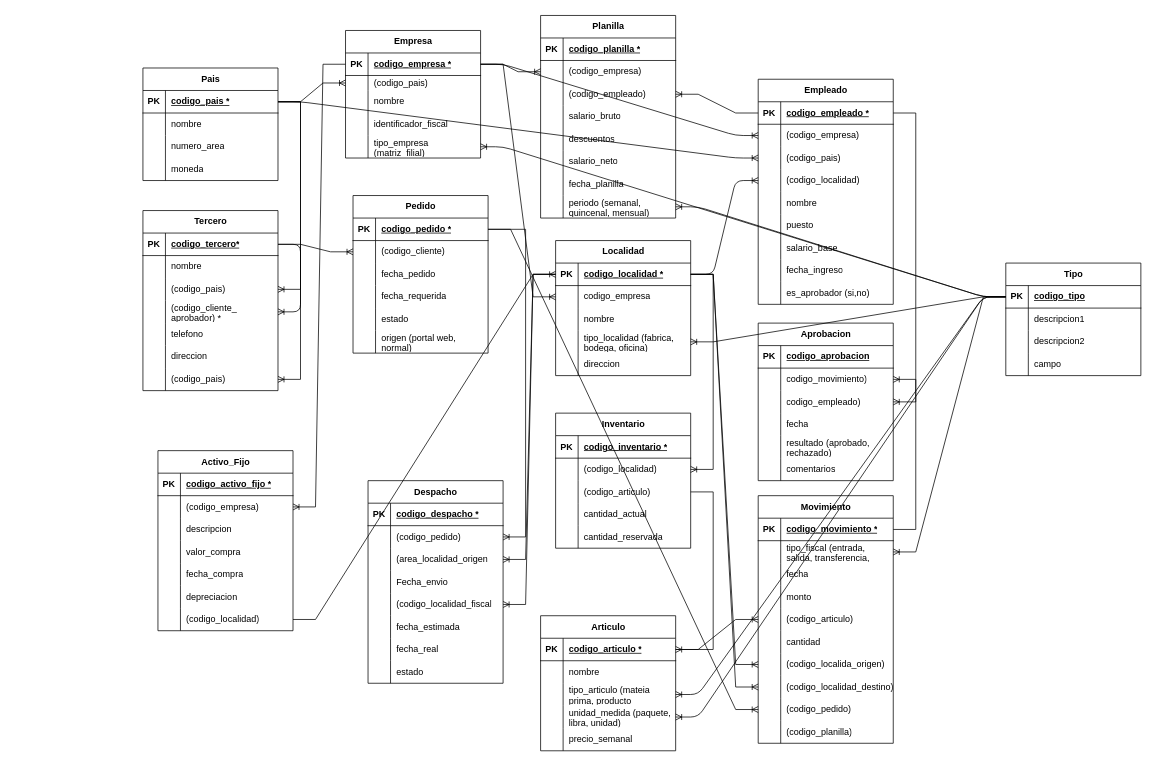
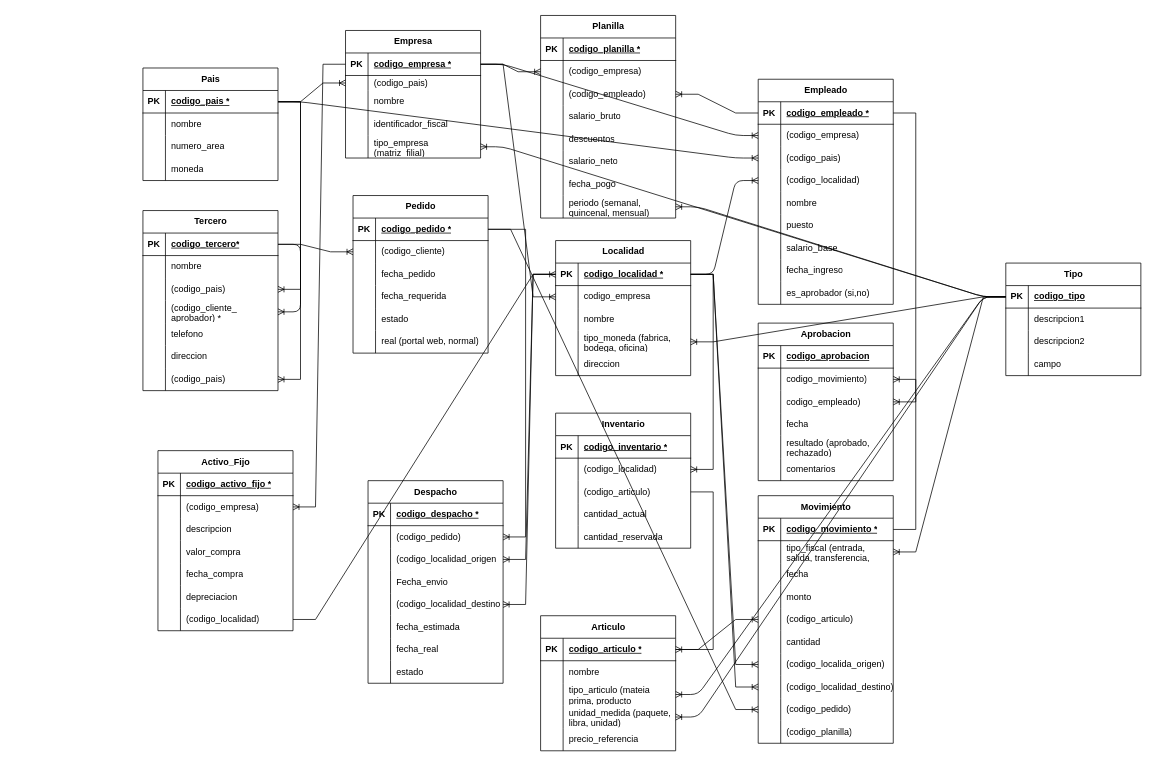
- <mxCell id="248" value="fecha_planilla" style="shape=partialRectangle;connectable=0;fillColor=none;top=0;left=0;bottom=0;right=0;align=left;spacingLeft=6;overflow=hidden;whiteSpace=wrap;html=1;" parent="246" vertex="1"><mxGeometry x="30" width="150" height="30" as="geometry"><mxRectangle width="150" height="30" as="alternateBounds" /></mxGeometry></mxCell>
+ <mxCell id="248" value="fecha_pogo" style="shape=partialRectangle;connectable=0;fillColor=none;top=0;left=0;bottom=0;right=0;align=left;spacingLeft=6;overflow=hidden;whiteSpace=wrap;html=1;" parent="246" vertex="1"><mxGeometry x="30" width="150" height="30" as="geometry"><mxRectangle width="150" height="30" as="alternateBounds" /></mxGeometry></mxCell>
- <mxCell id="179" value="origen (portal web, normal)" style="shape=partialRectangle;connectable=0;fillColor=none;top=0;left=0;bottom=0;right=0;align=left;spacingLeft=6;overflow=hidden;whiteSpace=wrap;html=1;" parent="177" vertex="1"><mxGeometry x="30" width="150" height="30" as="geometry"><mxRectangle width="150" height="30" as="alternateBounds" /></mxGeometry></mxCell>
+ <mxCell id="179" value="real (portal web, normal)" style="shape=partialRectangle;connectable=0;fillColor=none;top=0;left=0;bottom=0;right=0;align=left;spacingLeft=6;overflow=hidden;whiteSpace=wrap;html=1;" parent="177" vertex="1"><mxGeometry x="30" width="150" height="30" as="geometry"><mxRectangle width="150" height="30" as="alternateBounds" /></mxGeometry></mxCell>
- <mxCell id="43" value="tipo_localidad (fabrica, bodega, oficina)" style="shape=partialRectangle;connectable=0;fillColor=none;top=0;left=0;bottom=0;right=0;align=left;spacingLeft=6;overflow=hidden;whiteSpace=wrap;html=1;" parent="41" vertex="1"><mxGeometry x="30" width="150" height="30" as="geometry"><mxRectangle width="150" height="30" as="alternateBounds" /></mxGeometry></mxCell>
+ <mxCell id="43" value="tipo_moneda (fabrica, bodega, oficina)" style="shape=partialRectangle;connectable=0;fillColor=none;top=0;left=0;bottom=0;right=0;align=left;spacingLeft=6;overflow=hidden;whiteSpace=wrap;html=1;" parent="41" vertex="1"><mxGeometry x="30" width="150" height="30" as="geometry"><mxRectangle width="150" height="30" as="alternateBounds" /></mxGeometry></mxCell>
- <mxCell id="189" value="(area_localidad_origen" style="shape=partialRectangle;connectable=0;fillColor=none;top=0;left=0;bottom=0;right=0;align=left;spacingLeft=6;overflow=hidden;whiteSpace=wrap;html=1;" parent="187" vertex="1"><mxGeometry x="30" width="150" height="30" as="geometry"><mxRectangle width="150" height="30" as="alternateBounds" /></mxGeometry></mxCell>
+ <mxCell id="189" value="(codigo_localidad_origen" style="shape=partialRectangle;connectable=0;fillColor=none;top=0;left=0;bottom=0;right=0;align=left;spacingLeft=6;overflow=hidden;whiteSpace=wrap;html=1;" parent="187" vertex="1"><mxGeometry x="30" width="150" height="30" as="geometry"><mxRectangle width="150" height="30" as="alternateBounds" /></mxGeometry></mxCell>
- <mxCell id="195" value="(codigo_localidad_fiscal" style="shape=partialRectangle;connectable=0;fillColor=none;top=0;left=0;bottom=0;right=0;align=left;spacingLeft=6;overflow=hidden;whiteSpace=wrap;html=1;" parent="193" vertex="1"><mxGeometry x="30" width="150" height="30" as="geometry"><mxRectangle width="150" height="30" as="alternateBounds" /></mxGeometry></mxCell>
+ <mxCell id="195" value="(codigo_localidad_destino" style="shape=partialRectangle;connectable=0;fillColor=none;top=0;left=0;bottom=0;right=0;align=left;spacingLeft=6;overflow=hidden;whiteSpace=wrap;html=1;" parent="193" vertex="1"><mxGeometry x="30" width="150" height="30" as="geometry"><mxRectangle width="150" height="30" as="alternateBounds" /></mxGeometry></mxCell>
- <mxCell id="113" value="precio_semanal" style="shape=partialRectangle;connectable=0;fillColor=none;top=0;left=0;bottom=0;right=0;align=left;spacingLeft=6;overflow=hidden;whiteSpace=wrap;html=1;" parent="111" vertex="1"><mxGeometry x="30" width="150" height="30" as="geometry"><mxRectangle width="150" height="30" as="alternateBounds" /></mxGeometry></mxCell>
+ <mxCell id="113" value="precio_referencia" style="shape=partialRectangle;connectable=0;fillColor=none;top=0;left=0;bottom=0;right=0;align=left;spacingLeft=6;overflow=hidden;whiteSpace=wrap;html=1;" parent="111" vertex="1"><mxGeometry x="30" width="150" height="30" as="geometry"><mxRectangle width="150" height="30" as="alternateBounds" /></mxGeometry></mxCell>
